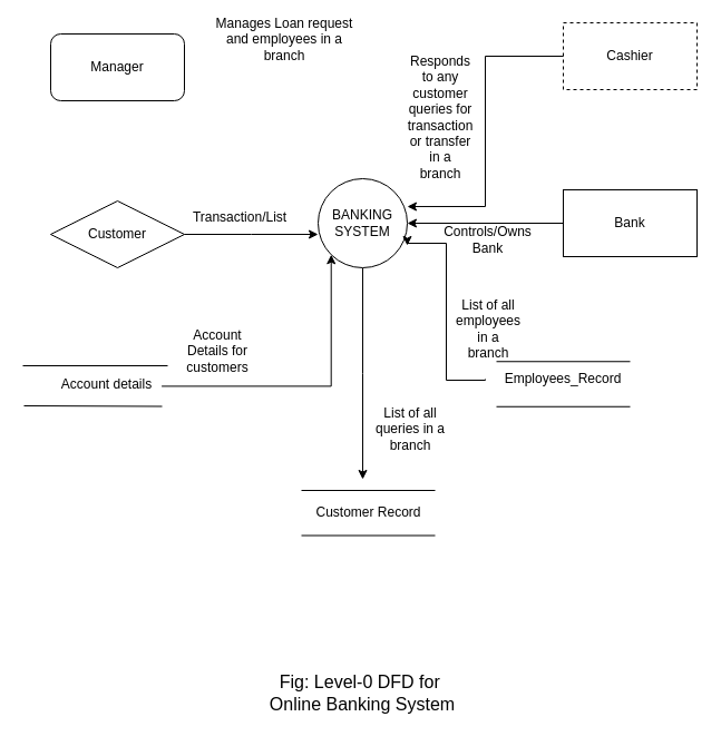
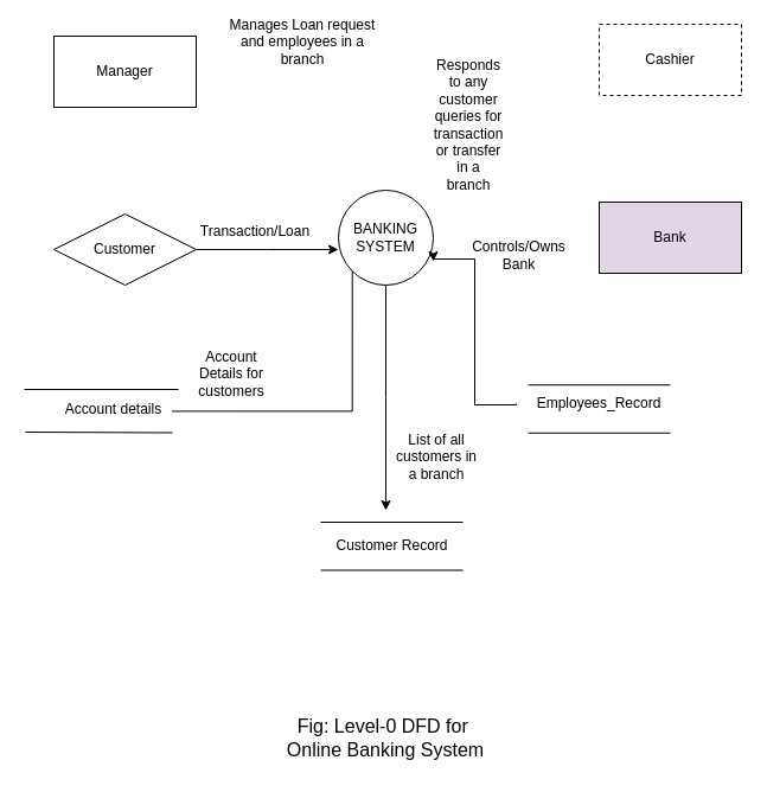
- <mxCell id="4" value="Manager" style="whiteSpace=wrap;html=1;rounded=1;" parent="1" vertex="1"><mxGeometry x="45" y="30" width="120" height="60" as="geometry" /></mxCell>
+ <mxCell id="4" value="Manager" style="rounded=0;whiteSpace=wrap;html=1;" parent="1" vertex="1"><mxGeometry x="45" y="30" width="120" height="60" as="geometry" /></mxCell>
- <mxCell id="10" style="edgeStyle=orthogonalEdgeStyle;rounded=0;orthogonalLoop=1;jettySize=auto;html=1;entryX=1;entryY=0.313;entryDx=0;entryDy=0;entryPerimeter=0;" parent="1" source="5" target="3" edge="1"><mxGeometry relative="1" as="geometry" /></mxCell>
- <mxCell id="16" value="Transaction/List" style="text;html=1;align=center;verticalAlign=middle;whiteSpace=wrap;rounded=0;" parent="1" vertex="1"><mxGeometry x="185" y="180" width="60" height="30" as="geometry" /></mxCell>
+ <mxCell id="16" value="Transaction/Loan" style="text;html=1;align=center;verticalAlign=middle;whiteSpace=wrap;rounded=0;" parent="1" vertex="1"><mxGeometry x="185" y="180" width="60" height="30" as="geometry" /></mxCell>
- <mxCell id="7" style="edgeStyle=orthogonalEdgeStyle;rounded=0;orthogonalLoop=1;jettySize=auto;html=1;entryX=1;entryY=0.5;entryDx=0;entryDy=0;" parent="1" source="8" target="3" edge="1"><mxGeometry relative="1" as="geometry" /></mxCell>
- <mxCell id="8" value="Bank" style="rounded=0;whiteSpace=wrap;html=1;" parent="1" vertex="1"><mxGeometry x="505" y="170" width="120" height="60" as="geometry" /></mxCell>
+ <mxCell id="8" value="Bank" style="rounded=0;whiteSpace=wrap;html=1;fillColor=#e1d5e7;" parent="1" vertex="1"><mxGeometry x="505" y="170" width="120" height="60" as="geometry" /></mxCell>
- <mxCell id="9" style="edgeStyle=orthogonalEdgeStyle;rounded=0;orthogonalLoop=1;jettySize=auto;html=1;entryX=0;entryY=1;entryDx=0;entryDy=0;exitX=0.996;exitY=0.547;exitDx=0;exitDy=0;exitPerimeter=0;" parent="1" source="22" target="3" edge="1"><mxGeometry relative="1" as="geometry"><mxPoint x="155" y="335" as="sourcePoint" /></mxGeometry></mxCell>
+ <mxCell id="9" style="edgeStyle=orthogonalEdgeStyle;rounded=0;orthogonalLoop=1;jettySize=auto;html=1;entryX=0;entryY=1;entryDx=0;entryDy=0;exitX=0.996;exitY=0.547;exitDx=0;exitDy=0;exitPerimeter=0;endArrow=none;" parent="1" source="22" target="3" edge="1"><mxGeometry relative="1" as="geometry"><mxPoint x="155" y="335" as="sourcePoint" /></mxGeometry></mxCell>
- <mxCell id="18" value="List of all employees in a branch" style="text;html=1;align=center;verticalAlign=middle;whiteSpace=wrap;rounded=0;" parent="1" vertex="1"><mxGeometry x="407.5" y="280" width="60" height="30" as="geometry" /></mxCell>
- <mxCell id="12" value="List of all queries in a branch" style="text;html=1;align=center;verticalAlign=middle;whiteSpace=wrap;rounded=0;" parent="1" vertex="1"><mxGeometry x="327.5" y="370" width="80" height="30" as="geometry" /></mxCell>
+ <mxCell id="12" value="List of all customers in a branch" style="text;html=1;align=center;verticalAlign=middle;whiteSpace=wrap;rounded=0;" parent="1" vertex="1"><mxGeometry x="327.5" y="370" width="80" height="30" as="geometry" /></mxCell>
